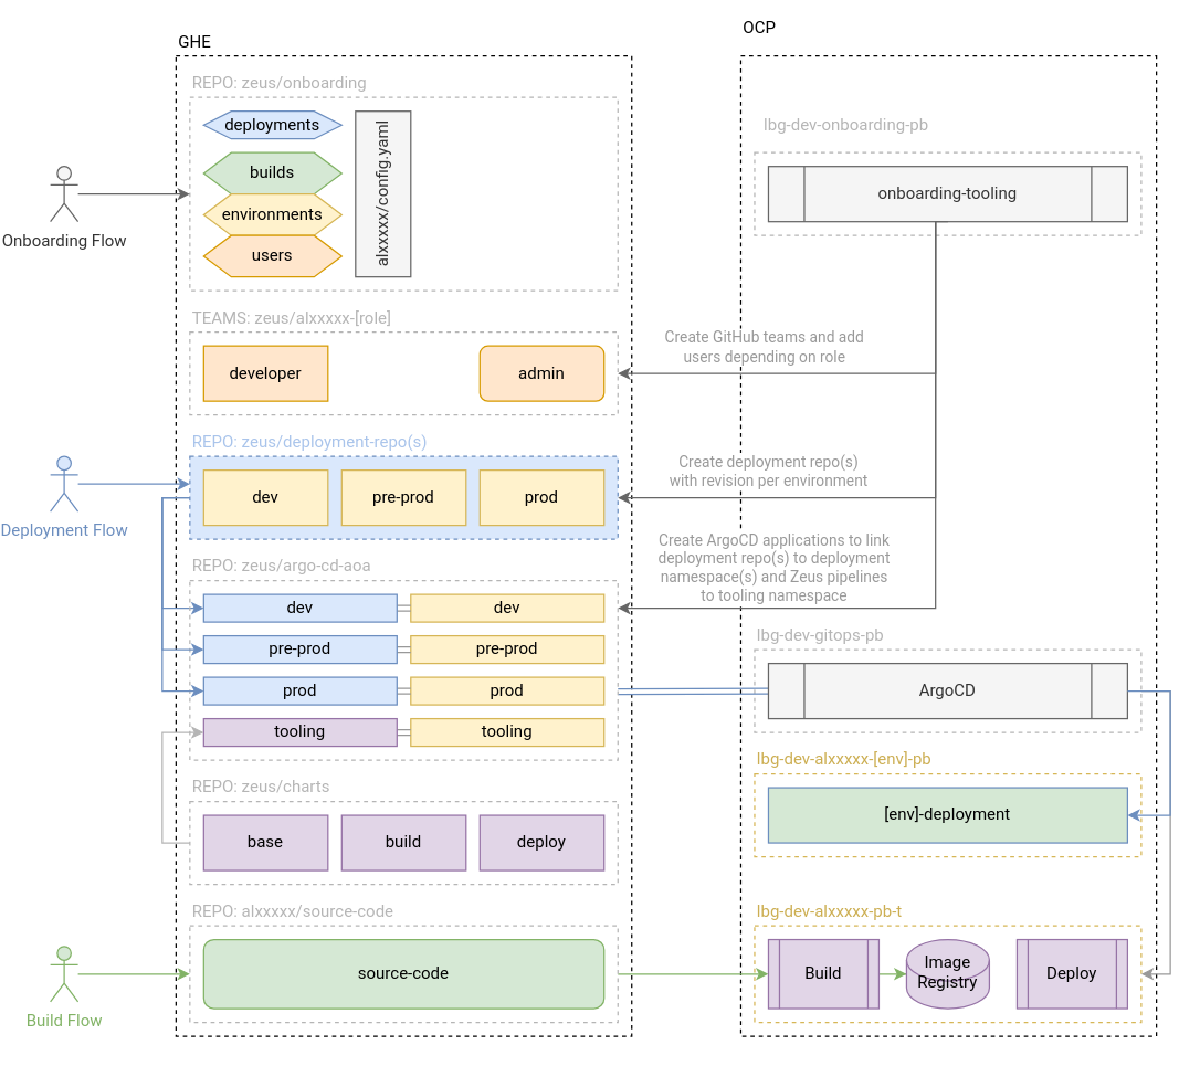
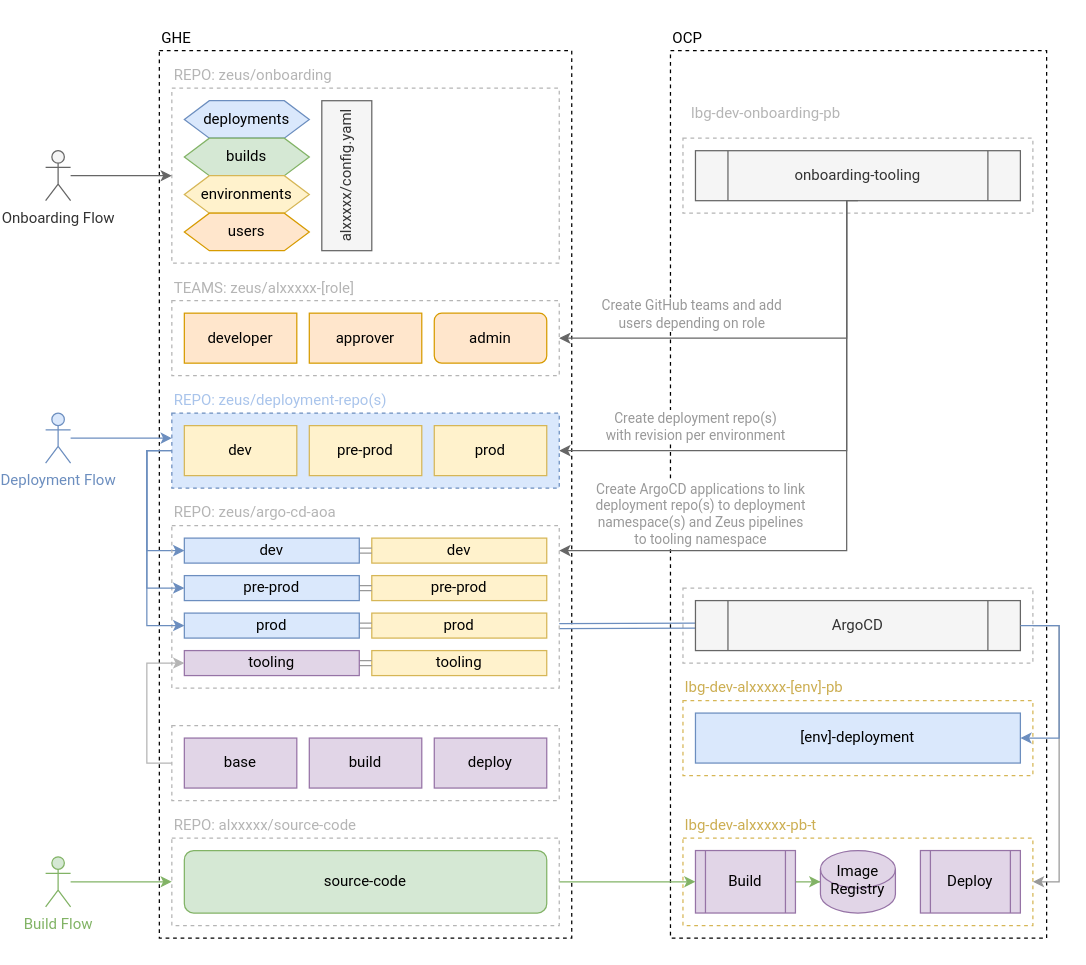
- <mxCell id="16" value="OCP" style="text;html=1;strokeColor=none;fillColor=none;align=left;verticalAlign=middle;whiteSpace=wrap;rounded=0;fontFamily=Roboto;fontSource=https%3A%2F%2Ffonts.googleapis.com%2Fcss%3Ffamily%3DRoboto;" parent="1" vertex="1"><mxGeometry x="520" y="10" width="150" height="20" as="geometry" /></mxCell>
+ <mxCell id="16" value="OCP" style="text;html=1;strokeColor=none;fillColor=none;align=left;verticalAlign=middle;whiteSpace=wrap;rounded=0;fontFamily=Roboto;fontSource=https%3A%2F%2Ffonts.googleapis.com%2Fcss%3Ffamily%3DRoboto;" parent="1" vertex="1"><mxGeometry x="520" y="20" width="150" height="20" as="geometry" /></mxCell>
- <mxCell id="24" value="deployments" style="shape=hexagon;perimeter=hexagonPerimeter2;whiteSpace=wrap;html=1;fixedSize=1;fillColor=#dae8fc;strokeColor=#6c8ebf;fontFamily=Roboto;fontSource=https%3A%2F%2Ffonts.googleapis.com%2Fcss%3Ffamily%3DRoboto;" parent="1" vertex="1"><mxGeometry x="131" y="80" width="100" height="20" as="geometry" /></mxCell>
+ <mxCell id="24" value="deployments" style="shape=hexagon;perimeter=hexagonPerimeter2;whiteSpace=wrap;html=1;fixedSize=1;fillColor=#dae8fc;strokeColor=#6c8ebf;fontFamily=Roboto;fontSource=https%3A%2F%2Ffonts.googleapis.com%2Fcss%3Ffamily%3DRoboto;" parent="1" vertex="1"><mxGeometry x="131" y="80" width="100" height="30" as="geometry" /></mxCell>
+ <mxCell id="75" value="approver" style="rounded=0;whiteSpace=wrap;html=1;fillColor=#ffe6cc;strokeColor=#d79b00;fontFamily=Roboto;fontSource=https%3A%2F%2Ffonts.googleapis.com%2Fcss%3Ffamily%3DRoboto;" vertex="1" parent="1"><mxGeometry x="231" y="250" width="90" height="40" as="geometry" /></mxCell>
- <mxCell id="3" value="lbg-dev-gitops-pb" style="text;html=1;strokeColor=none;fillColor=none;align=left;verticalAlign=middle;whiteSpace=wrap;rounded=0;fontColor=#B5B5B5;fontFamily=Roboto;fontSource=https%3A%2F%2Ffonts.googleapis.com%2Fcss%3Ffamily%3DRoboto;" parent="1" vertex="1"><mxGeometry x="530" y="450" width="150" height="20" as="geometry" /></mxCell>
- <mxCell id="43" value="REPO: zeus/charts" style="text;html=1;strokeColor=none;fillColor=none;align=left;verticalAlign=middle;whiteSpace=wrap;rounded=0;fontColor=#B5B5B5;fontFamily=Roboto;fontSource=https%3A%2F%2Ffonts.googleapis.com%2Fcss%3Ffamily%3DRoboto;" parent="1" vertex="1"><mxGeometry x="121" y="560" width="150" height="20" as="geometry" /></mxCell>
- <mxCell id="52" value="[env]-deployment" style="rounded=0;whiteSpace=wrap;html=1;fillColor=#d5e8d4;strokeColor=#6c8ebf;fontFamily=Roboto;fontSource=https%3A%2F%2Ffonts.googleapis.com%2Fcss%3Ffamily%3DRoboto;" parent="1" vertex="1"><mxGeometry x="540" y="570" width="260" height="40" as="geometry" /></mxCell>
+ <mxCell id="52" value="[env]-deployment" style="rounded=0;whiteSpace=wrap;html=1;fillColor=#dae8fc;strokeColor=#6c8ebf;fontFamily=Roboto;fontSource=https%3A%2F%2Ffonts.googleapis.com%2Fcss%3Ffamily%3DRoboto;" parent="1" vertex="1"><mxGeometry x="540" y="570" width="260" height="40" as="geometry" /></mxCell>
